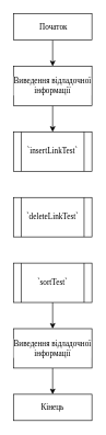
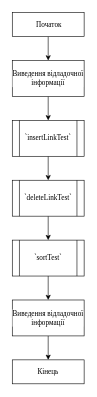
+ <mxCell id="6" value="" style="edgeStyle=orthogonalEdgeStyle;rounded=0;orthogonalLoop=1;jettySize=auto;html=1;fontFamily=Times New Roman;labelBackgroundColor=#ffffff;fontSize=12;" edge="1" parent="1" source="7" target="9"><mxGeometry relative="1" as="geometry" /></mxCell>
+ <mxCell id="8" value="" style="edgeStyle=orthogonalEdgeStyle;rounded=0;orthogonalLoop=1;jettySize=auto;html=1;fontFamily=Times New Roman;labelBackgroundColor=#ffffff;fontSize=12;" edge="1" parent="1" source="9" target="11"><mxGeometry relative="1" as="geometry" /></mxCell>
